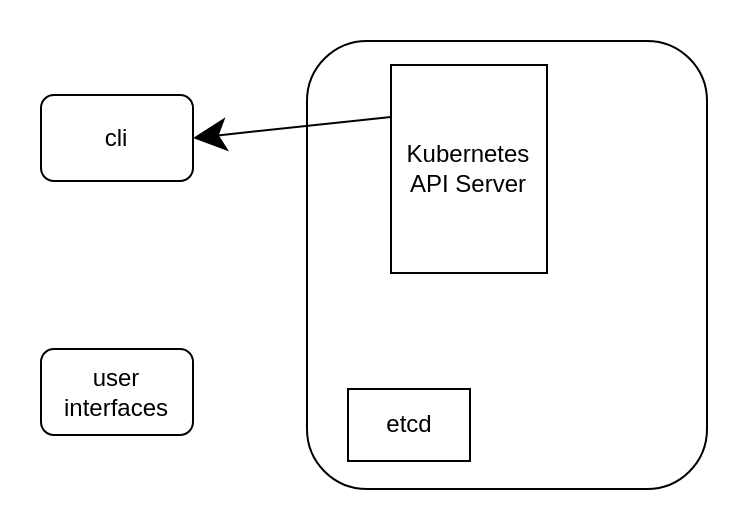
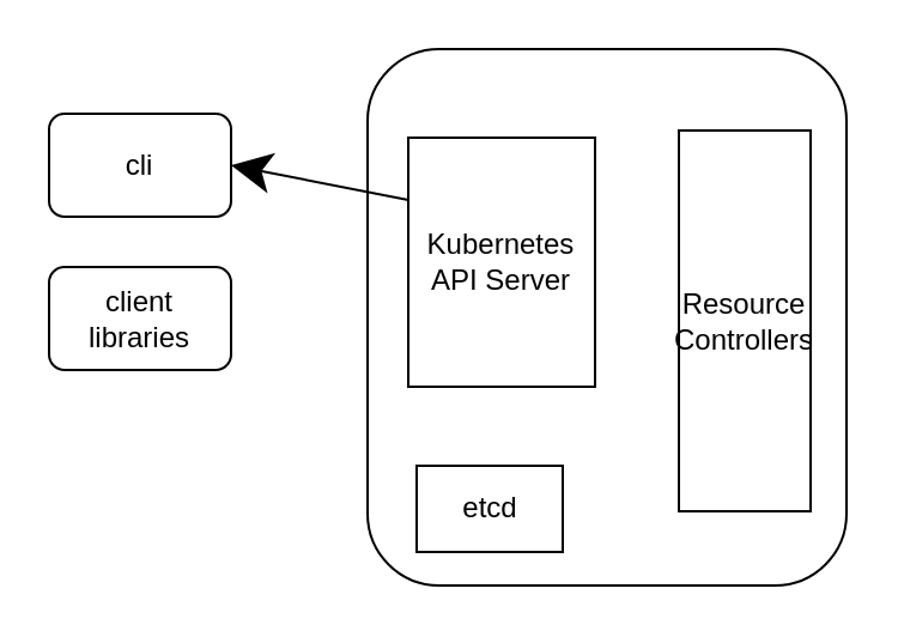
- <mxCell id="3" value="Kubernetes&lt;br&gt;API Server" style="rounded=0;whiteSpace=wrap;html=1;hachureGap=4;" vertex="1" parent="1"><mxGeometry x="195" y="32" width="78" height="104" as="geometry" /></mxCell>
+ <mxCell id="3" value="Kubernetes&lt;br&gt;API Server" style="rounded=0;whiteSpace=wrap;html=1;hachureGap=4;" vertex="1" parent="1"><mxGeometry x="170" y="57" width="78" height="104" as="geometry" /></mxCell>
+ <mxCell id="7" value="client &lt;br&gt;libraries" style="rounded=1;whiteSpace=wrap;html=1;hachureGap=4;" vertex="1" parent="1"><mxGeometry x="20" y="111" width="76" height="43" as="geometry" /></mxCell>
+ <mxCell id="5" value="Resource&lt;br&gt;Controllers" style="rounded=0;whiteSpace=wrap;html=1;hachureGap=4;" vertex="1" parent="1"><mxGeometry x="283" y="54" width="55" height="159" as="geometry" /></mxCell>
- <mxCell id="8" value="user interfaces" style="rounded=1;whiteSpace=wrap;html=1;hachureGap=4;" vertex="1" parent="1"><mxGeometry x="20" y="174" width="76" height="43" as="geometry" /></mxCell>
